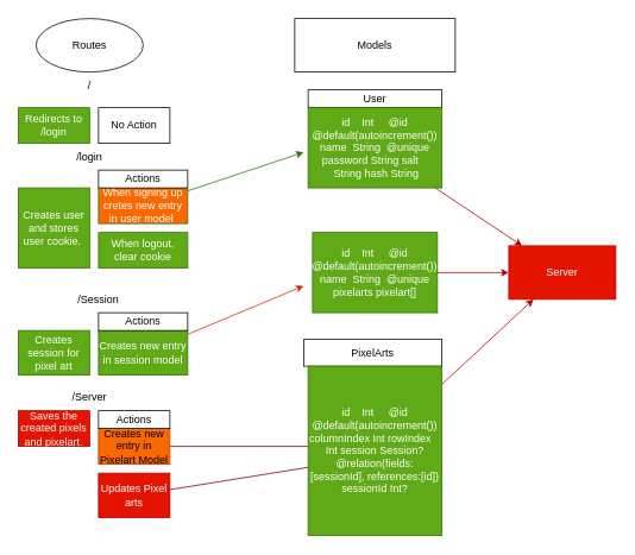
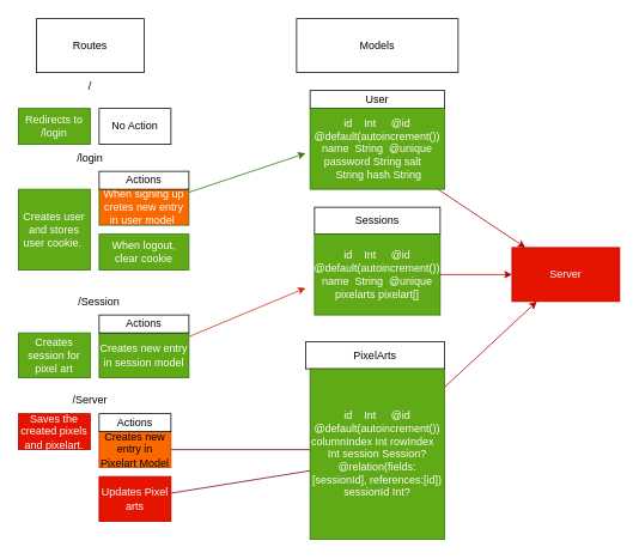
- <mxCell id="6" value="Routes" style="ellipse;whiteSpace=wrap;html=1;" parent="1" vertex="1"><mxGeometry x="40" y="20" width="120" height="60" as="geometry" /></mxCell>
+ <mxCell id="6" value="Routes" style="whiteSpace=wrap;html=1;" parent="1" vertex="1"><mxGeometry x="40" y="20" width="120" height="60" as="geometry" /></mxCell>
+ <mxCell id="26" value="Sessions" style="whiteSpace=wrap;html=1;" parent="1" vertex="1"><mxGeometry x="350" y="230" width="140" height="30" as="geometry" /></mxCell>
